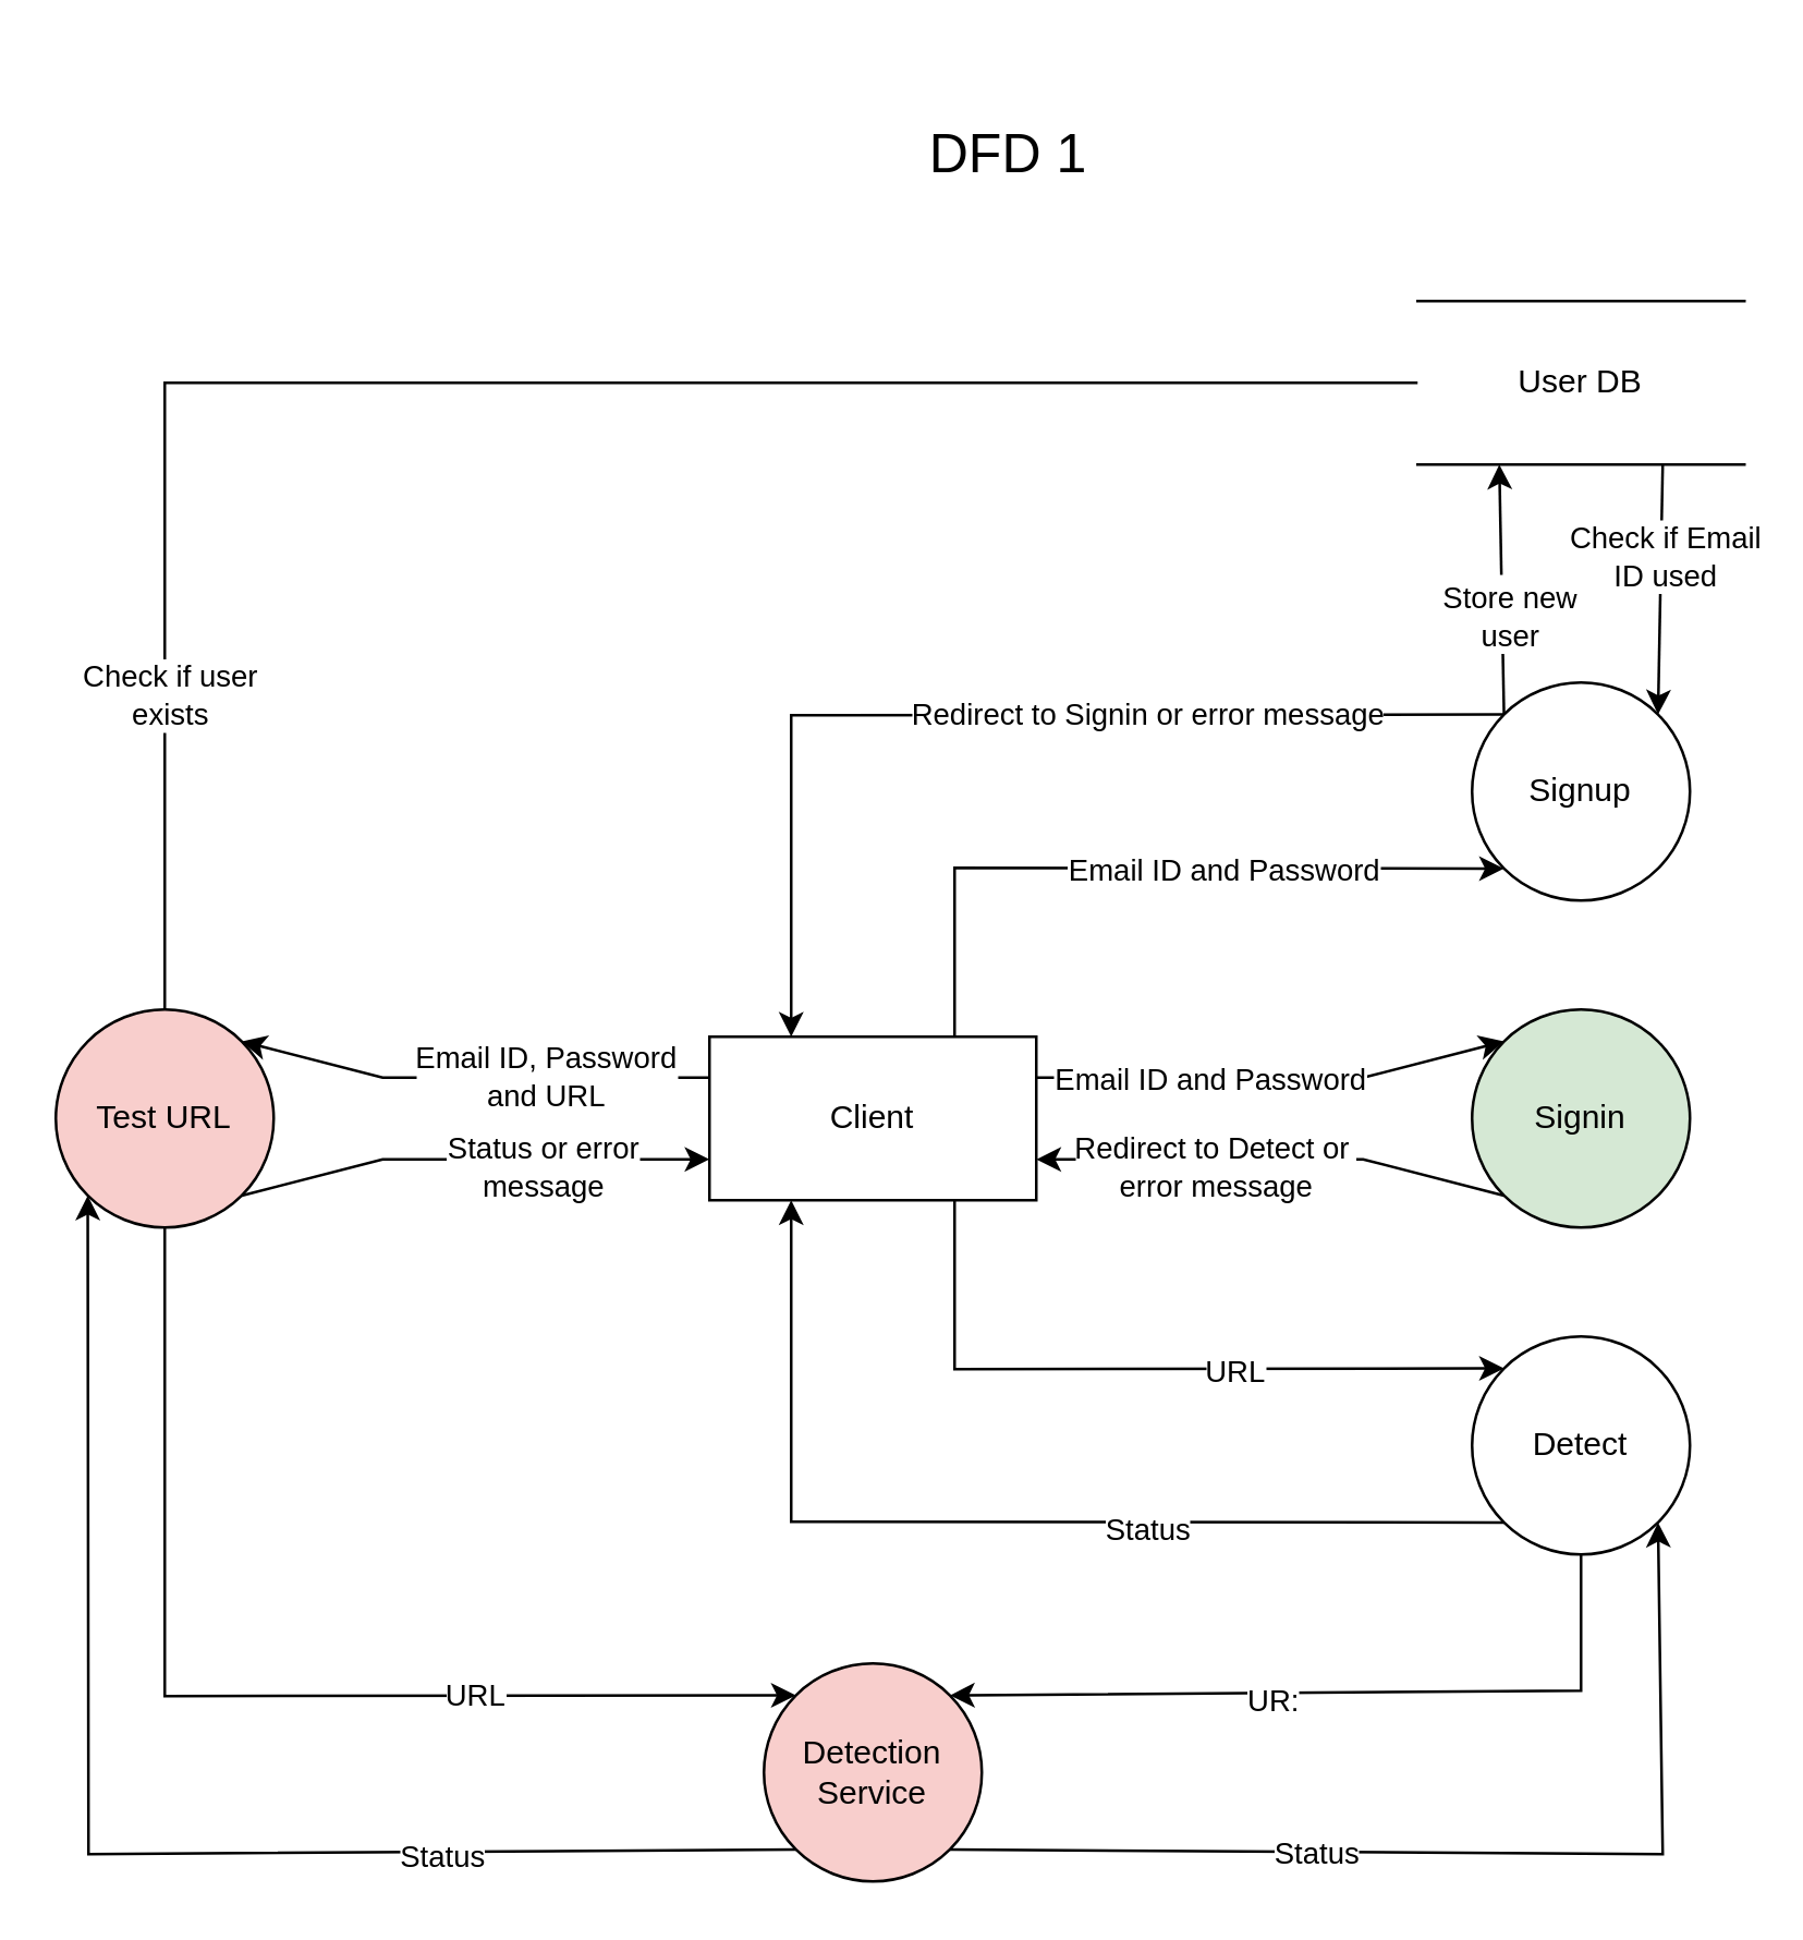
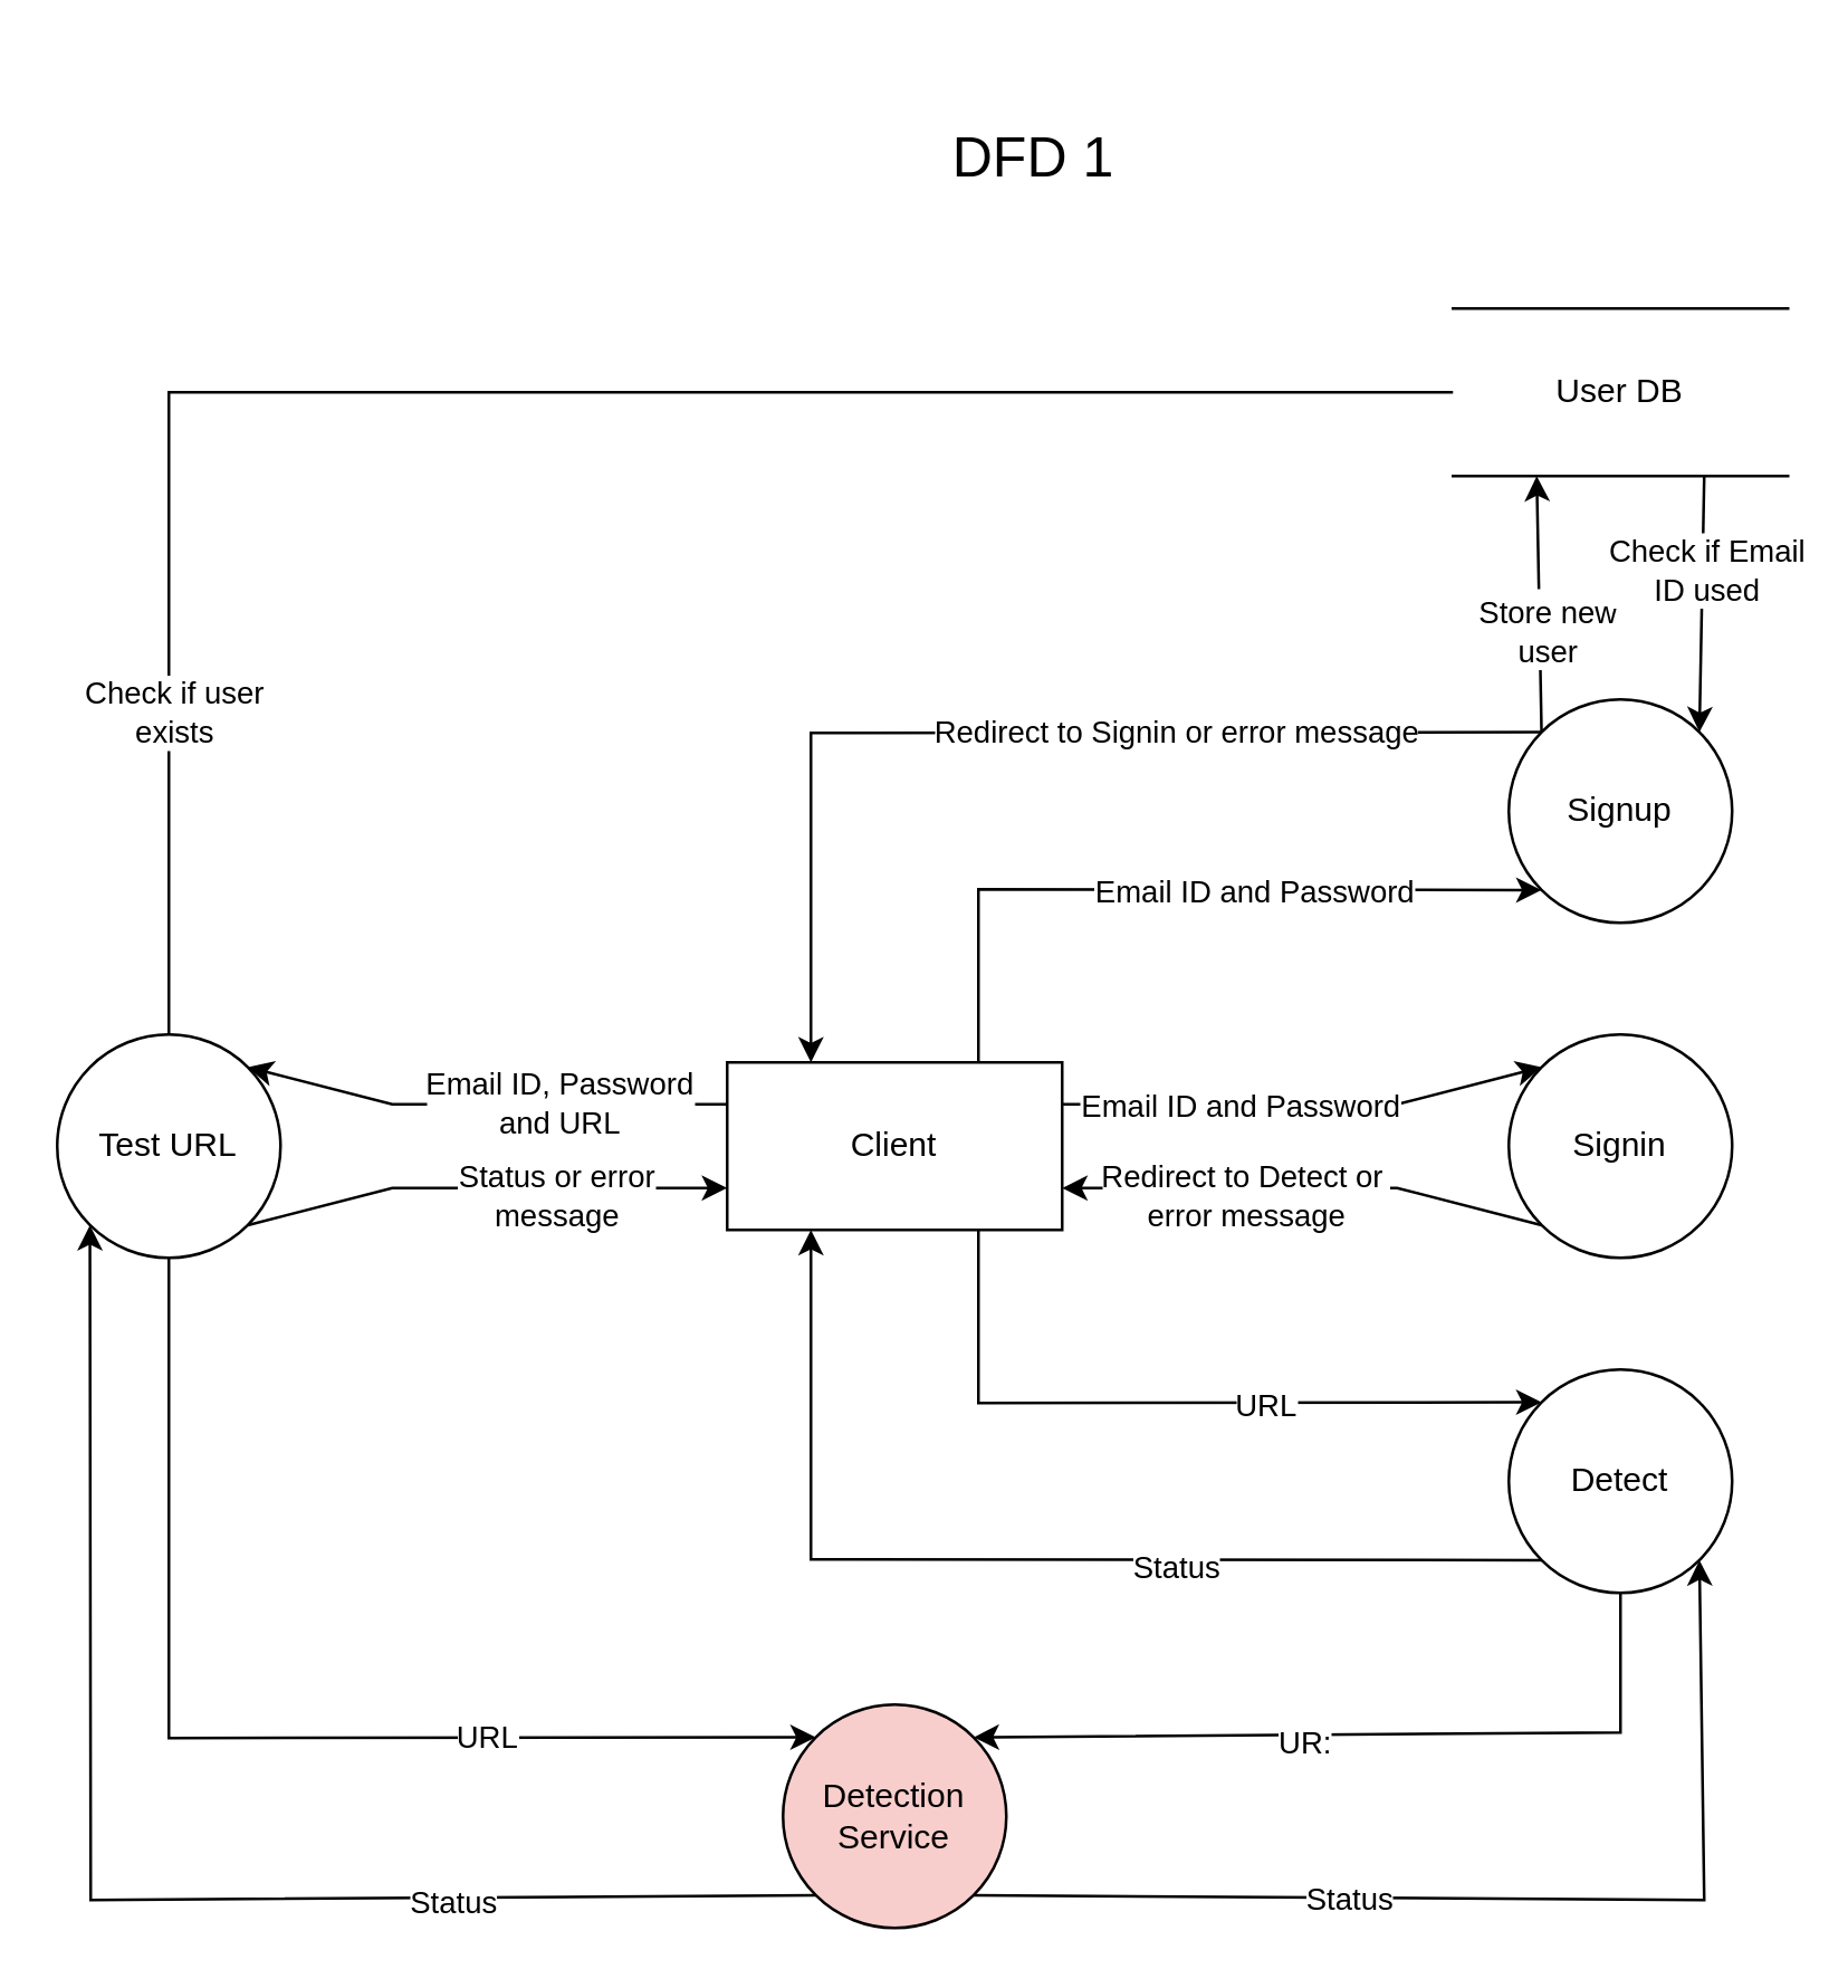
- <mxCell id="18" value="Test URL" style="ellipse;whiteSpace=wrap;html=1;aspect=fixed;fillColor=#f8cecc;" vertex="1" parent="1"><mxGeometry x="20" y="370" width="80" height="80" as="geometry" /></mxCell>
+ <mxCell id="18" value="Test URL" style="ellipse;whiteSpace=wrap;html=1;aspect=fixed;" vertex="1" parent="1"><mxGeometry x="20" y="370" width="80" height="80" as="geometry" /></mxCell>
- <mxCell id="4" value="Signin" style="ellipse;whiteSpace=wrap;html=1;aspect=fixed;fillColor=#d5e8d4;" vertex="1" parent="1"><mxGeometry x="540" y="370" width="80" height="80" as="geometry" /></mxCell>
+ <mxCell id="4" value="Signin" style="ellipse;whiteSpace=wrap;html=1;aspect=fixed;" vertex="1" parent="1"><mxGeometry x="540" y="370" width="80" height="80" as="geometry" /></mxCell>
